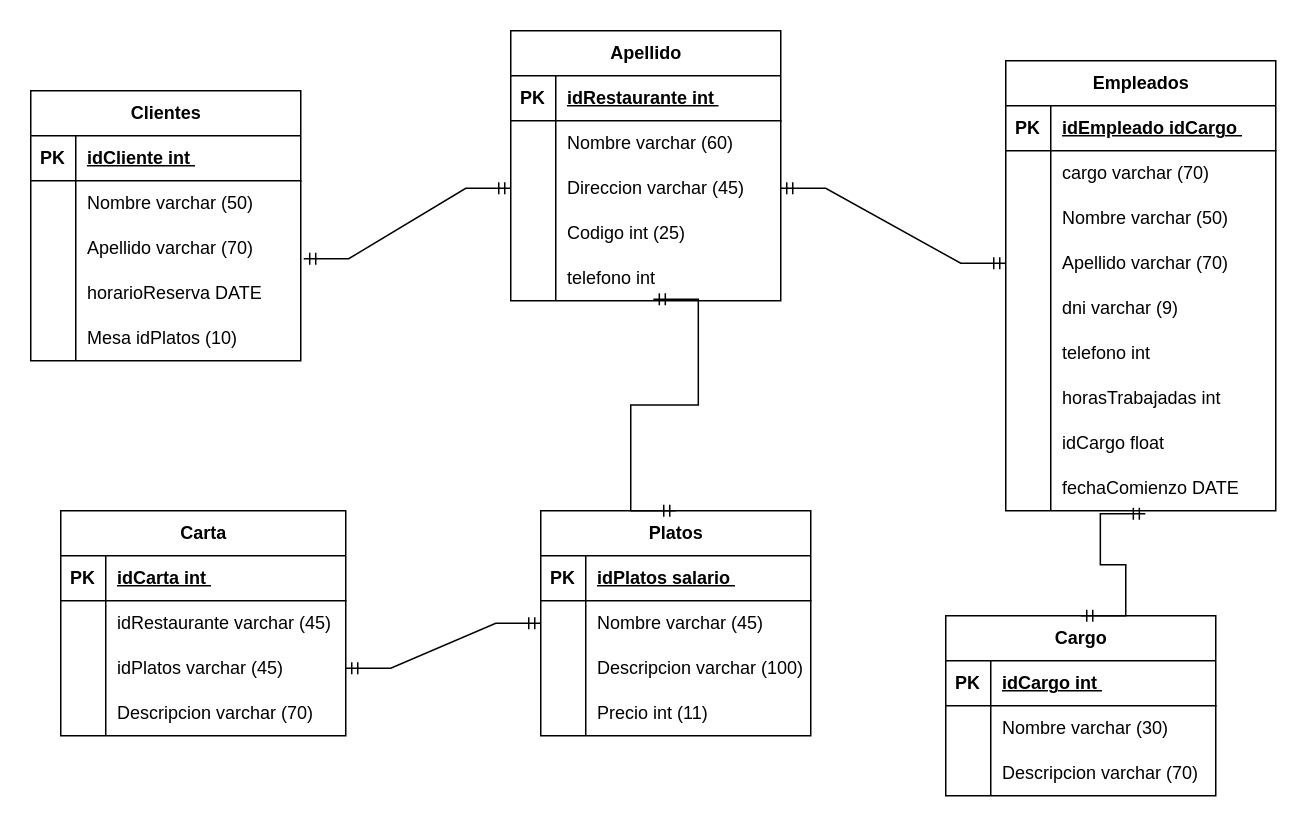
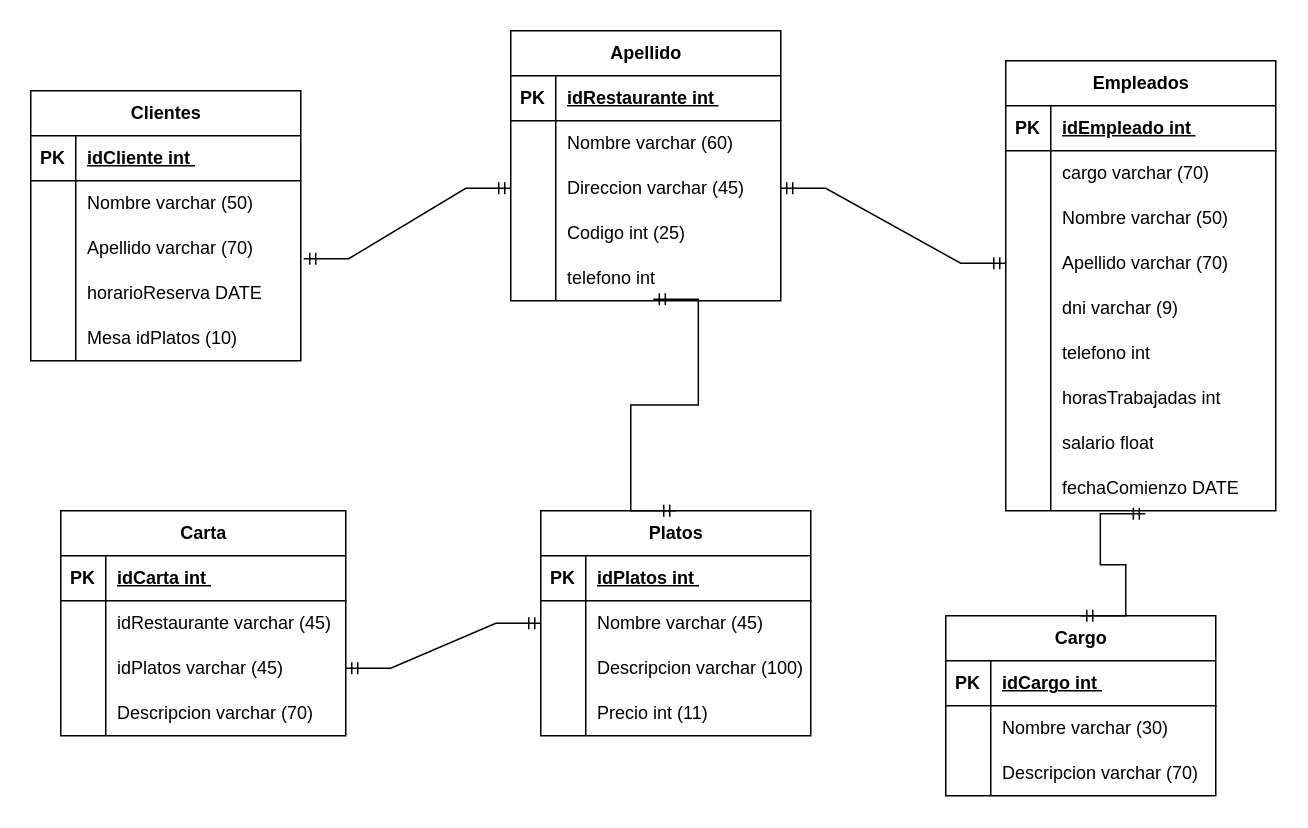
- <mxCell id="21" value="idEmpleado idCargo&amp;nbsp;" style="shape=partialRectangle;connectable=0;fillColor=none;top=0;left=0;bottom=0;right=0;align=left;spacingLeft=6;fontStyle=5;overflow=hidden;whiteSpace=wrap;html=1;" vertex="1" parent="19"><mxGeometry x="30" width="150" height="30" as="geometry"><mxRectangle width="150" height="30" as="alternateBounds" /></mxGeometry></mxCell>
+ <mxCell id="21" value="idEmpleado int&amp;nbsp;" style="shape=partialRectangle;connectable=0;fillColor=none;top=0;left=0;bottom=0;right=0;align=left;spacingLeft=6;fontStyle=5;overflow=hidden;whiteSpace=wrap;html=1;" vertex="1" parent="19"><mxGeometry x="30" width="150" height="30" as="geometry"><mxRectangle width="150" height="30" as="alternateBounds" /></mxGeometry></mxCell>
- <mxCell id="42" value="idCargo float" style="shape=partialRectangle;connectable=0;fillColor=none;top=0;left=0;bottom=0;right=0;align=left;spacingLeft=6;overflow=hidden;whiteSpace=wrap;html=1;" vertex="1" parent="40"><mxGeometry x="30" width="150" height="30" as="geometry"><mxRectangle width="150" height="30" as="alternateBounds" /></mxGeometry></mxCell>
+ <mxCell id="42" value="salario float" style="shape=partialRectangle;connectable=0;fillColor=none;top=0;left=0;bottom=0;right=0;align=left;spacingLeft=6;overflow=hidden;whiteSpace=wrap;html=1;" vertex="1" parent="40"><mxGeometry x="30" width="150" height="30" as="geometry"><mxRectangle width="150" height="30" as="alternateBounds" /></mxGeometry></mxCell>
- <mxCell id="75" value="idPlatos salario&amp;nbsp;" style="shape=partialRectangle;connectable=0;fillColor=none;top=0;left=0;bottom=0;right=0;align=left;spacingLeft=6;fontStyle=5;overflow=hidden;whiteSpace=wrap;html=1;" vertex="1" parent="73"><mxGeometry x="30" width="150" height="30" as="geometry"><mxRectangle width="150" height="30" as="alternateBounds" /></mxGeometry></mxCell>
+ <mxCell id="75" value="idPlatos int&amp;nbsp;" style="shape=partialRectangle;connectable=0;fillColor=none;top=0;left=0;bottom=0;right=0;align=left;spacingLeft=6;fontStyle=5;overflow=hidden;whiteSpace=wrap;html=1;" vertex="1" parent="73"><mxGeometry x="30" width="150" height="30" as="geometry"><mxRectangle width="150" height="30" as="alternateBounds" /></mxGeometry></mxCell>
